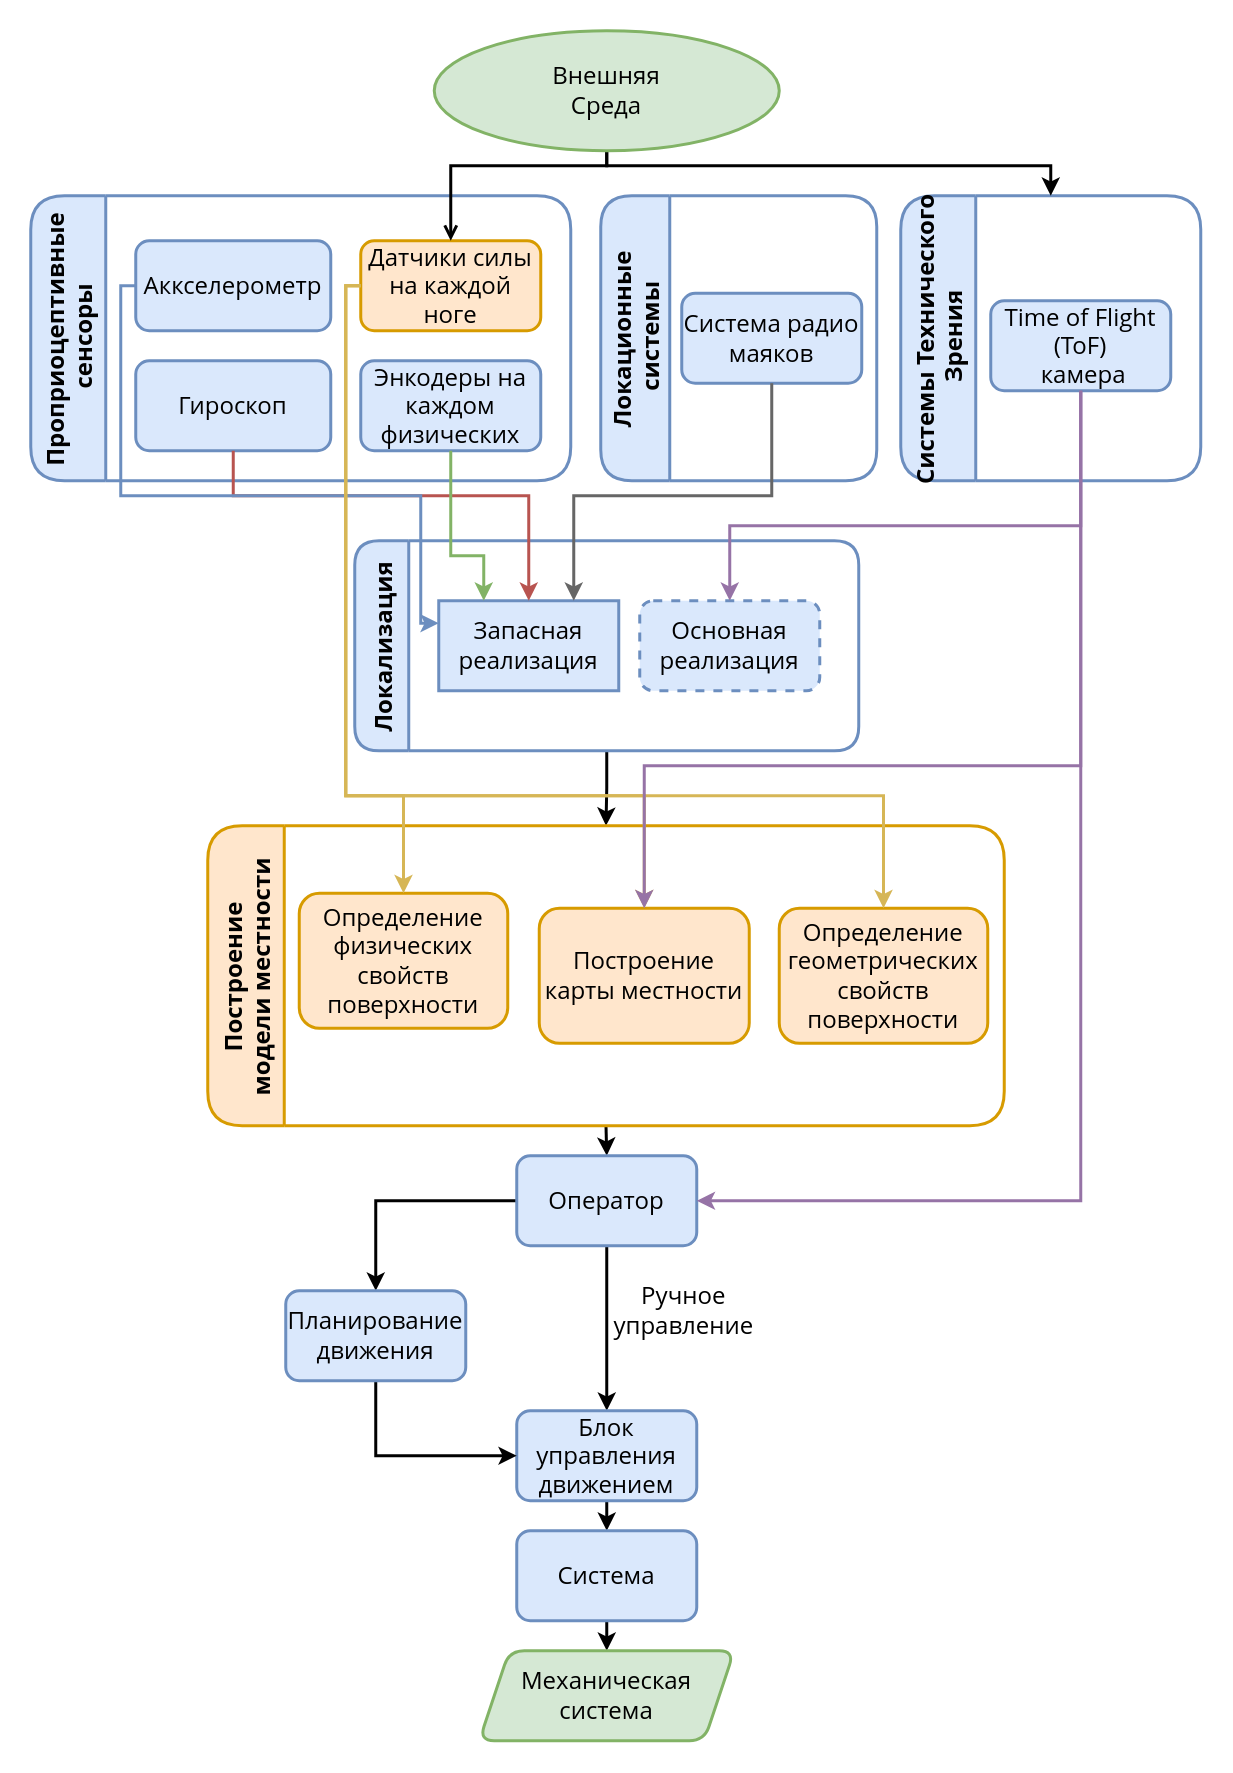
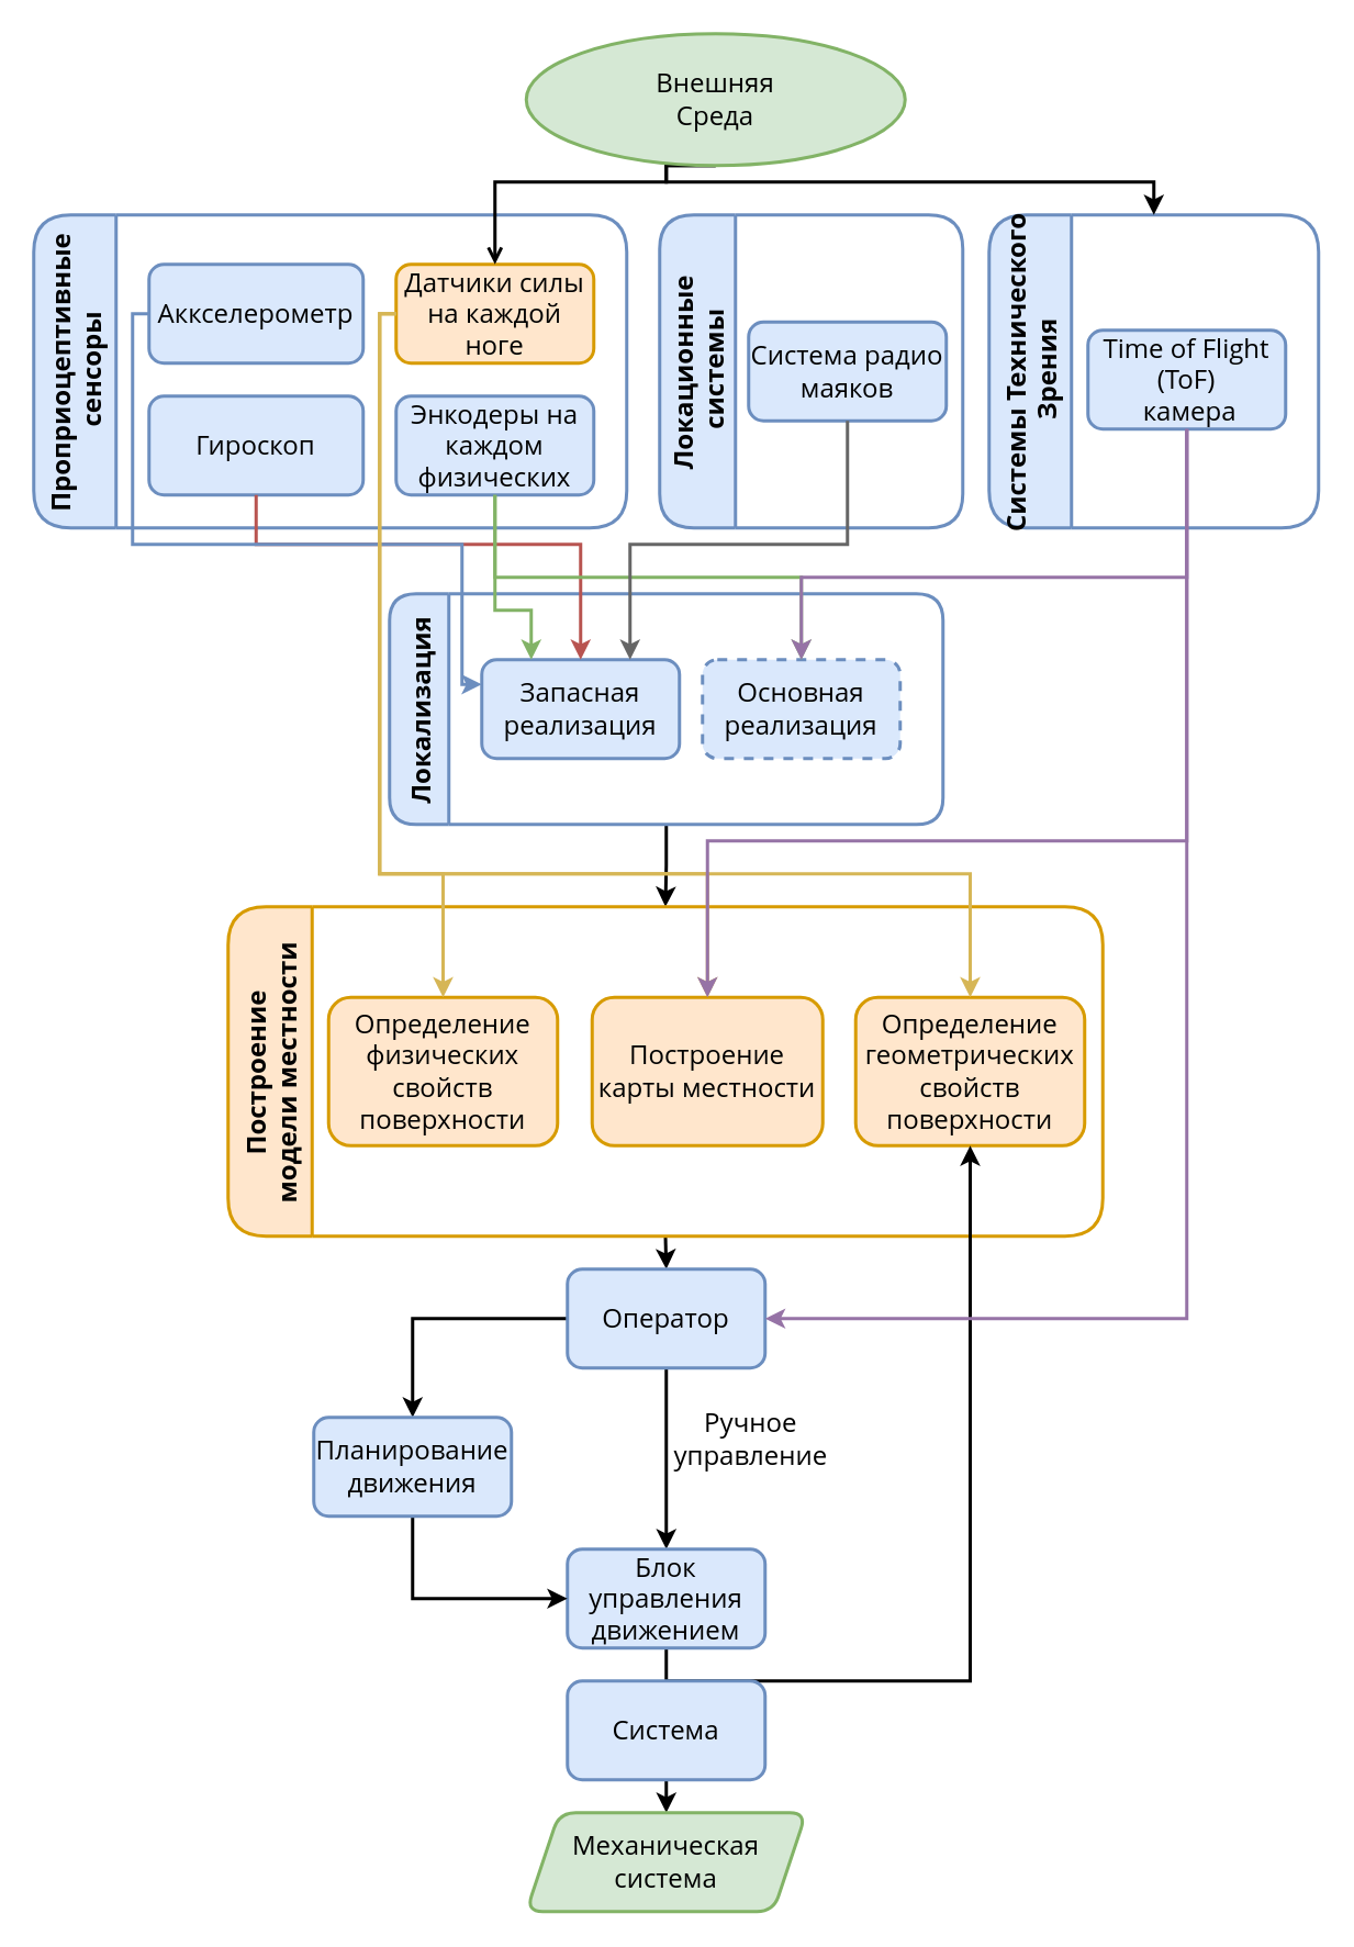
- <mxCell id="32" value="&lt;span style=&quot;font-family: &amp;quot;Open Sans&amp;quot;;&quot;&gt;Внешняя&lt;/span&gt;&lt;br style=&quot;font-family: &amp;quot;Open Sans&amp;quot;;&quot;&gt;&lt;span style=&quot;font-family: &amp;quot;Open Sans&amp;quot;;&quot;&gt;Среда&lt;/span&gt;" style="ellipse;whiteSpace=wrap;html=1;rounded=1;shadow=0;sketch=0;fontFamily=Garamond;fontSize=16;strokeWidth=2;fillColor=#d5e8d4;strokeColor=#82b366;" vertex="1" parent="1"><mxGeometry x="289" y="20" width="230" height="80" as="geometry" /></mxCell>
+ <mxCell id="32" value="&lt;span style=&quot;font-family: &amp;quot;Open Sans&amp;quot;;&quot;&gt;Внешняя&lt;/span&gt;&lt;br style=&quot;font-family: &amp;quot;Open Sans&amp;quot;;&quot;&gt;&lt;span style=&quot;font-family: &amp;quot;Open Sans&amp;quot;;&quot;&gt;Среда&lt;/span&gt;" style="ellipse;whiteSpace=wrap;html=1;rounded=1;shadow=0;sketch=0;fontFamily=Garamond;fontSize=16;strokeWidth=2;fillColor=#d5e8d4;strokeColor=#82b366;" vertex="1" parent="1"><mxGeometry x="319" y="20" width="230" height="80" as="geometry" /></mxCell>
+ <mxCell id="37" style="edgeStyle=orthogonalEdgeStyle;rounded=0;orthogonalLoop=1;jettySize=auto;html=1;exitX=0.5;exitY=1;exitDx=0;exitDy=0;fontFamily=Garamond;fontSize=16;strokeWidth=2;fillColor=#d5e8d4;strokeColor=#82b366;" edge="1" parent="1" source="6" target="14"><mxGeometry relative="1" as="geometry" /></mxCell>
- <mxCell id="13" value="Запасная реализация" style="whiteSpace=wrap;html=1;strokeWidth=2;shadow=0;sketch=0;fontFamily=Open Sans;fontSource=https%3A%2F%2Ffonts.googleapis.com%2Fcss%3Ffamily%3DOpen%2BSans;fontSize=16;fillColor=#dae8fc;strokeColor=#6c8ebf;rounded=0;" vertex="1" parent="12"><mxGeometry x="56" y="40" width="120" height="60" as="geometry" /></mxCell>
+ <mxCell id="13" value="Запасная реализация" style="rounded=1;whiteSpace=wrap;html=1;strokeWidth=2;shadow=0;sketch=0;fontFamily=Open Sans;fontSource=https%3A%2F%2Ffonts.googleapis.com%2Fcss%3Ffamily%3DOpen%2BSans;fontSize=16;fillColor=#dae8fc;strokeColor=#6c8ebf;" vertex="1" parent="12"><mxGeometry x="56" y="40" width="120" height="60" as="geometry" /></mxCell>
- <mxCell id="19" value="Определение физических свойств поверхности" style="rounded=1;whiteSpace=wrap;html=1;strokeWidth=2;shadow=0;sketch=0;fontFamily=Open Sans;fontSource=https%3A%2F%2Ffonts.googleapis.com%2Fcss%3Ffamily%3DOpen%2BSans;fontSize=16;fillColor=#ffe6cc;strokeColor=#d79b00;" vertex="1" parent="16"><mxGeometry x="61" y="45" width="139" height="90" as="geometry" /></mxCell>
+ <mxCell id="19" value="Определение физических свойств поверхности" style="rounded=1;whiteSpace=wrap;html=1;strokeWidth=2;shadow=0;sketch=0;fontFamily=Open Sans;fontSource=https%3A%2F%2Ffonts.googleapis.com%2Fcss%3Ffamily%3DOpen%2BSans;fontSize=16;fillColor=#ffe6cc;strokeColor=#d79b00;" vertex="1" parent="16"><mxGeometry x="61" y="55" width="139" height="90" as="geometry" /></mxCell>
- <mxCell id="24" style="edgeStyle=orthogonalEdgeStyle;rounded=0;orthogonalLoop=1;jettySize=auto;html=1;exitX=0.5;exitY=1;exitDx=0;exitDy=0;entryX=0.5;entryY=0;entryDx=0;entryDy=0;fontFamily=Garamond;fontSize=16;strokeWidth=2;" edge="1" parent="1" source="25" target="27"><mxGeometry relative="1" as="geometry" /></mxCell>
+ <mxCell id="24" style="edgeStyle=orthogonalEdgeStyle;rounded=0;orthogonalLoop=1;jettySize=auto;html=1;exitX=0.5;exitY=1;exitDx=0;exitDy=0;fontFamily=Garamond;fontSize=16;strokeWidth=2;" edge="1" parent="1" source="25" target="18"><mxGeometry relative="1" as="geometry" /></mxCell>
